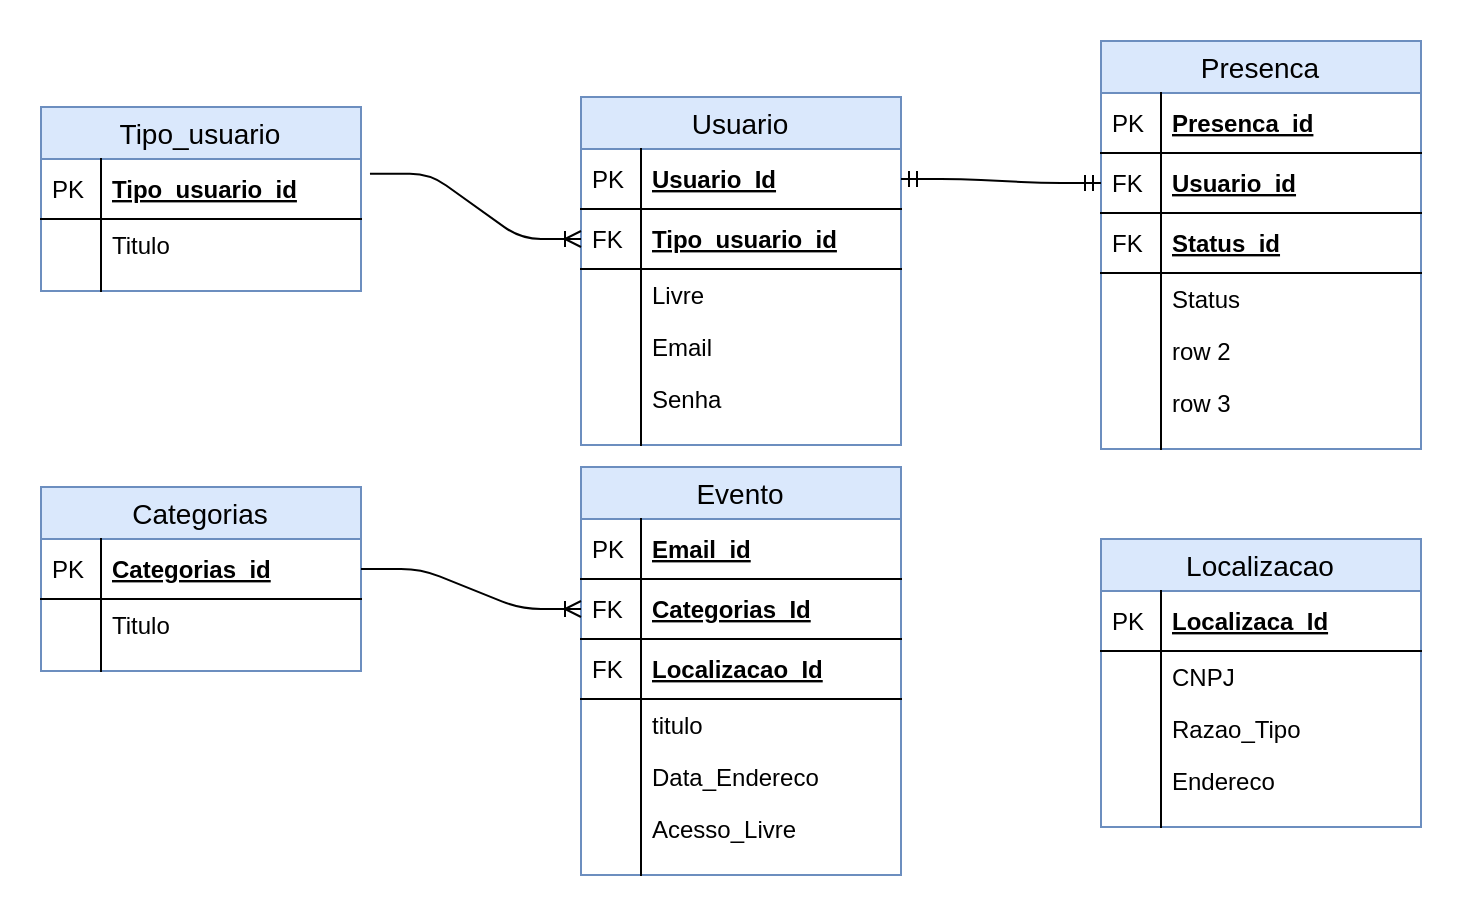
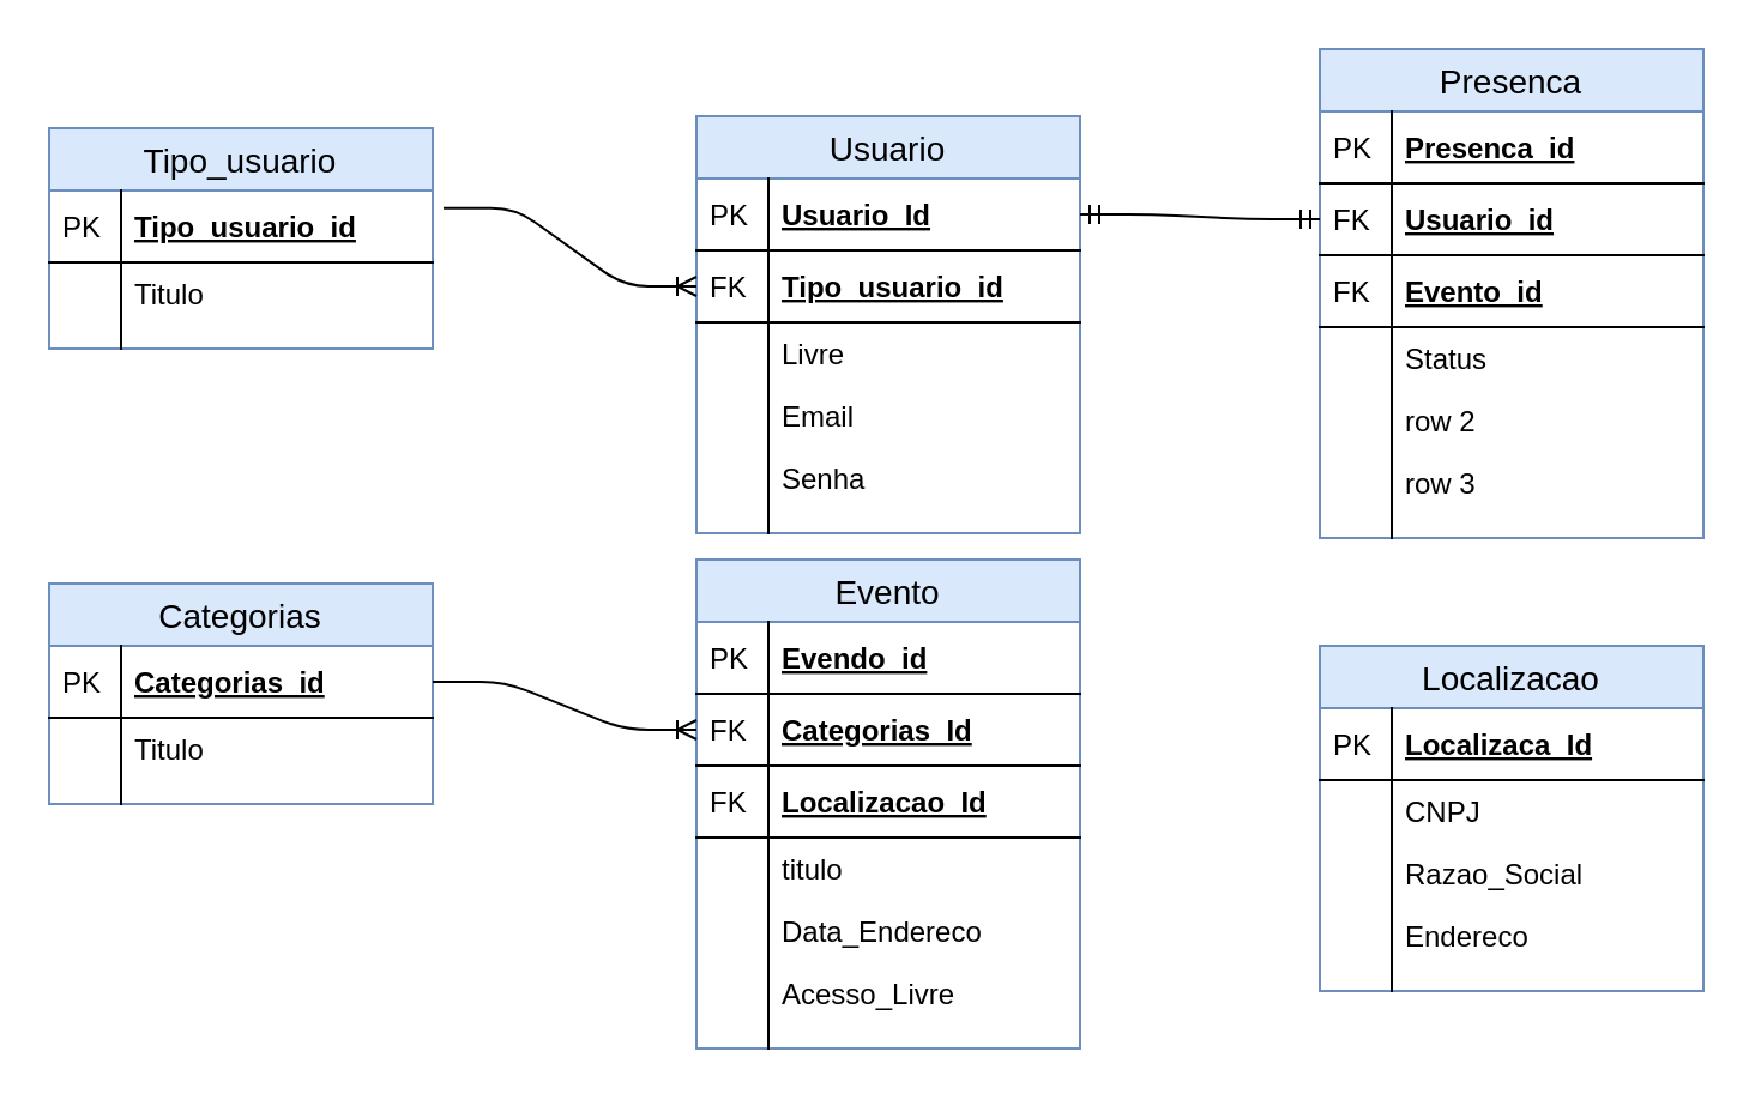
- <mxCell id="62" value="Status_id" style="shape=partialRectangle;top=0;left=0;right=0;bottom=1;align=left;verticalAlign=middle;fillColor=none;spacingLeft=34;spacingRight=4;overflow=hidden;rotatable=0;points=[[0,0.5],[1,0.5]];portConstraint=eastwest;dropTarget=0;fontStyle=5;fontSize=12;" vertex="1" parent="57"><mxGeometry y="86" width="160" height="30" as="geometry" /></mxCell>
+ <mxCell id="62" value="Evento_id" style="shape=partialRectangle;top=0;left=0;right=0;bottom=1;align=left;verticalAlign=middle;fillColor=none;spacingLeft=34;spacingRight=4;overflow=hidden;rotatable=0;points=[[0,0.5],[1,0.5]];portConstraint=eastwest;dropTarget=0;fontStyle=5;fontSize=12;" vertex="1" parent="57"><mxGeometry y="86" width="160" height="30" as="geometry" /></mxCell>
- <mxCell id="31" value="Email_id" style="shape=partialRectangle;top=0;left=0;right=0;bottom=1;align=left;verticalAlign=middle;fillColor=none;spacingLeft=34;spacingRight=4;overflow=hidden;rotatable=0;points=[[0,0.5],[1,0.5]];portConstraint=eastwest;dropTarget=0;fontStyle=5;fontSize=12;" vertex="1" parent="30"><mxGeometry y="26" width="160" height="30" as="geometry" /></mxCell>
+ <mxCell id="31" value="Evendo_id" style="shape=partialRectangle;top=0;left=0;right=0;bottom=1;align=left;verticalAlign=middle;fillColor=none;spacingLeft=34;spacingRight=4;overflow=hidden;rotatable=0;points=[[0,0.5],[1,0.5]];portConstraint=eastwest;dropTarget=0;fontStyle=5;fontSize=12;" vertex="1" parent="30"><mxGeometry y="26" width="160" height="30" as="geometry" /></mxCell>
- <mxCell id="51" value="Razao_Tipo" style="shape=partialRectangle;top=0;left=0;right=0;bottom=0;align=left;verticalAlign=top;fillColor=none;spacingLeft=34;spacingRight=4;overflow=hidden;rotatable=0;points=[[0,0.5],[1,0.5]];portConstraint=eastwest;dropTarget=0;fontSize=12;" vertex="1" parent="46"><mxGeometry y="82" width="160" height="26" as="geometry" /></mxCell>
+ <mxCell id="51" value="Razao_Social" style="shape=partialRectangle;top=0;left=0;right=0;bottom=0;align=left;verticalAlign=top;fillColor=none;spacingLeft=34;spacingRight=4;overflow=hidden;rotatable=0;points=[[0,0.5],[1,0.5]];portConstraint=eastwest;dropTarget=0;fontSize=12;" vertex="1" parent="46"><mxGeometry y="82" width="160" height="26" as="geometry" /></mxCell>
